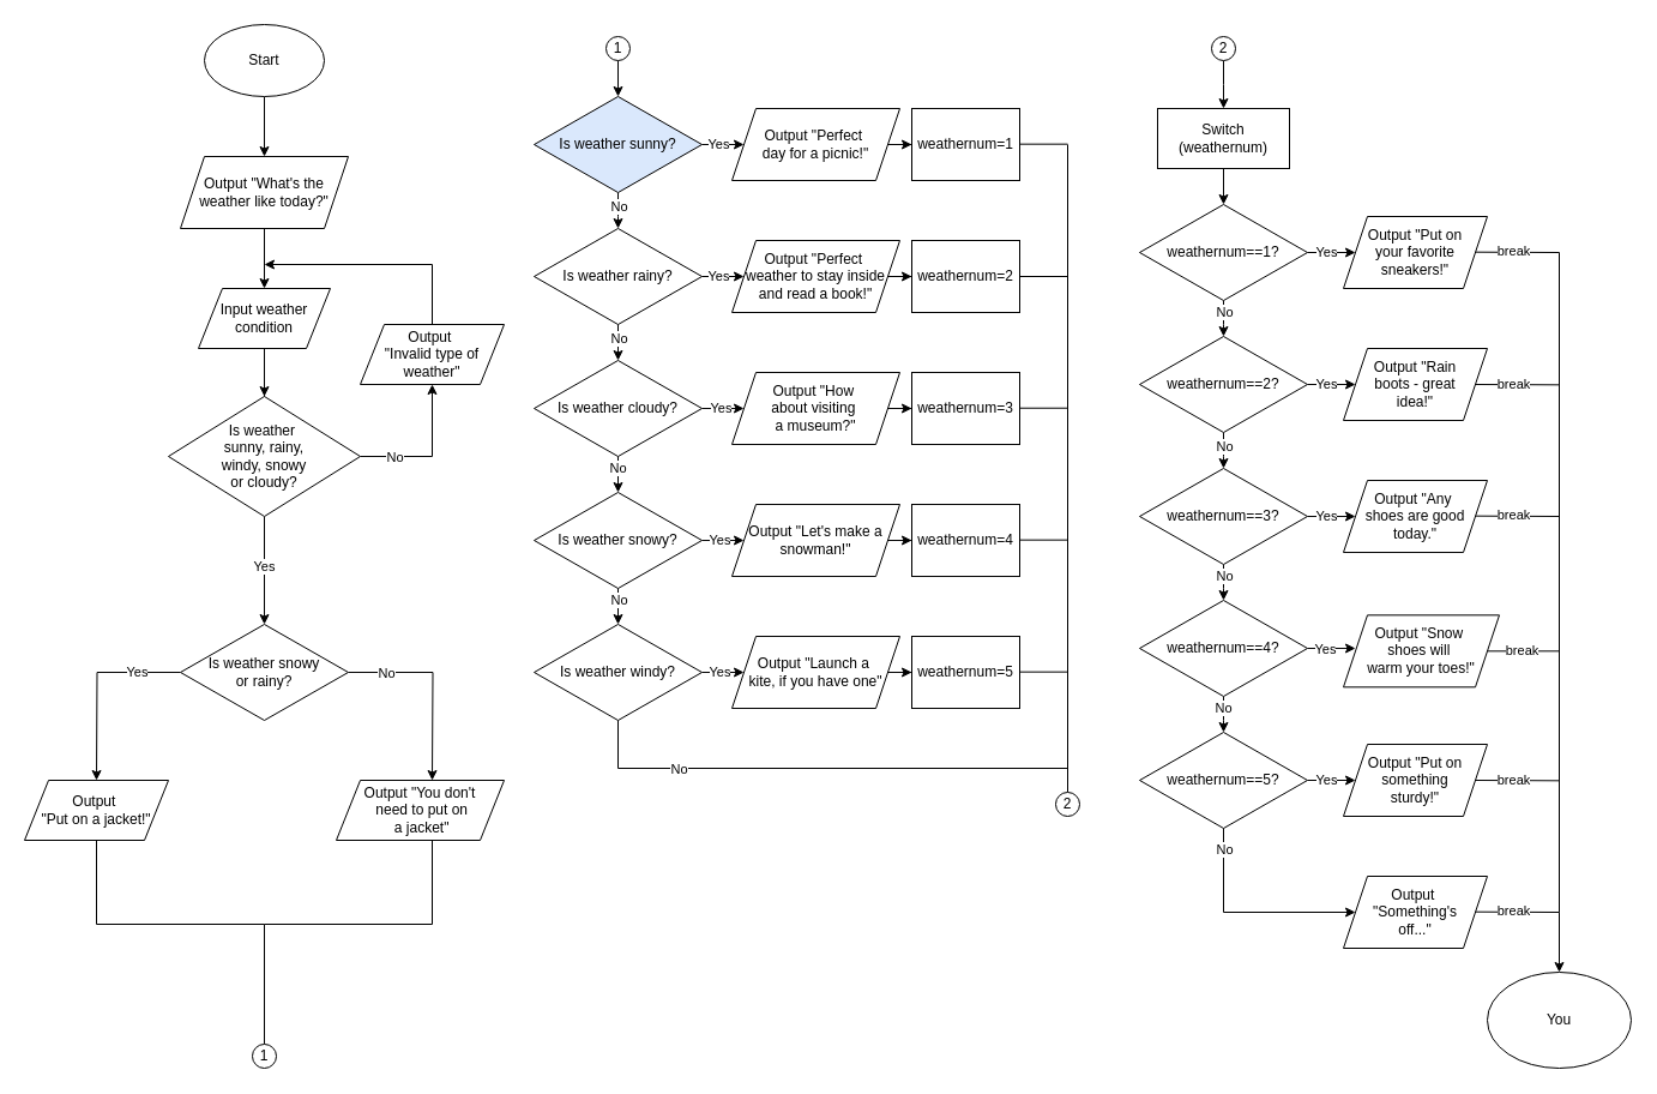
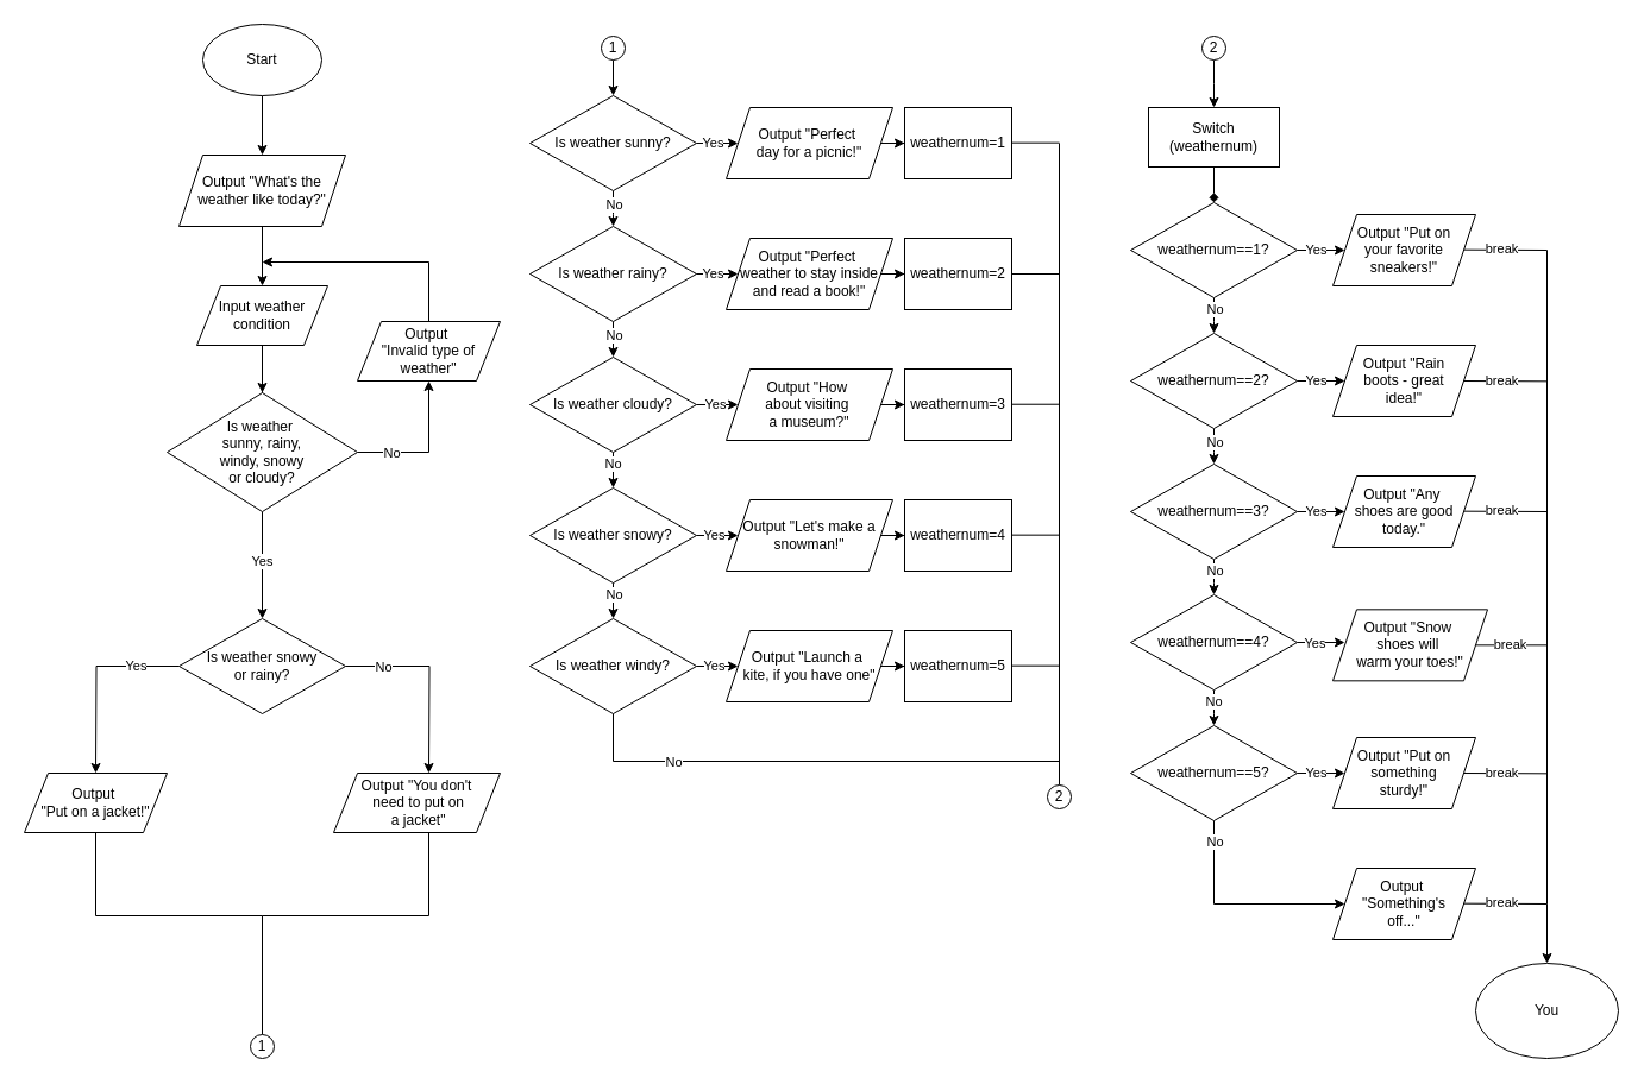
- <mxCell id="33" value="Is weather sunny?" style="rhombus;whiteSpace=wrap;html=1;fillColor=#dae8fc;" vertex="1" parent="1"><mxGeometry x="445" y="80" width="140" height="80" as="geometry" /></mxCell>
+ <mxCell id="33" value="Is weather sunny?" style="rhombus;whiteSpace=wrap;html=1;" vertex="1" parent="1"><mxGeometry x="445" y="80" width="140" height="80" as="geometry" /></mxCell>
- <mxCell id="73" style="edgeStyle=orthogonalEdgeStyle;rounded=0;orthogonalLoop=1;jettySize=auto;html=1;entryX=0.5;entryY=0;entryDx=0;entryDy=0;" edge="1" parent="1" source="74" target="79"><mxGeometry relative="1" as="geometry" /></mxCell>
+ <mxCell id="73" style="edgeStyle=orthogonalEdgeStyle;rounded=0;orthogonalLoop=1;jettySize=auto;html=1;entryX=0.5;entryY=0;entryDx=0;entryDy=0;endArrow=diamond;" edge="1" parent="1" source="74" target="79"><mxGeometry relative="1" as="geometry" /></mxCell>
